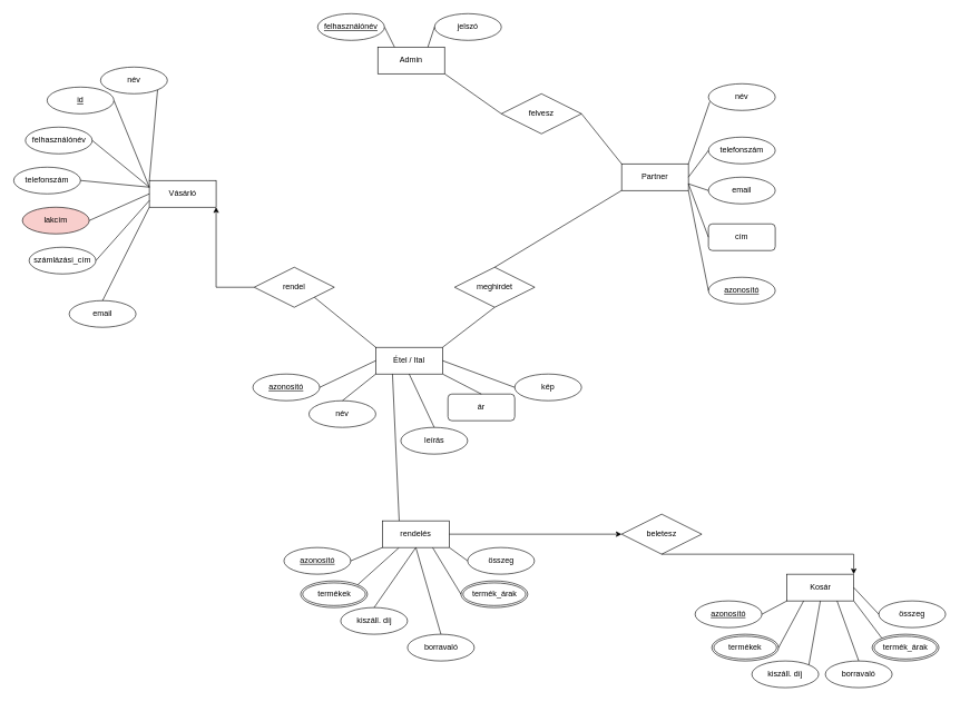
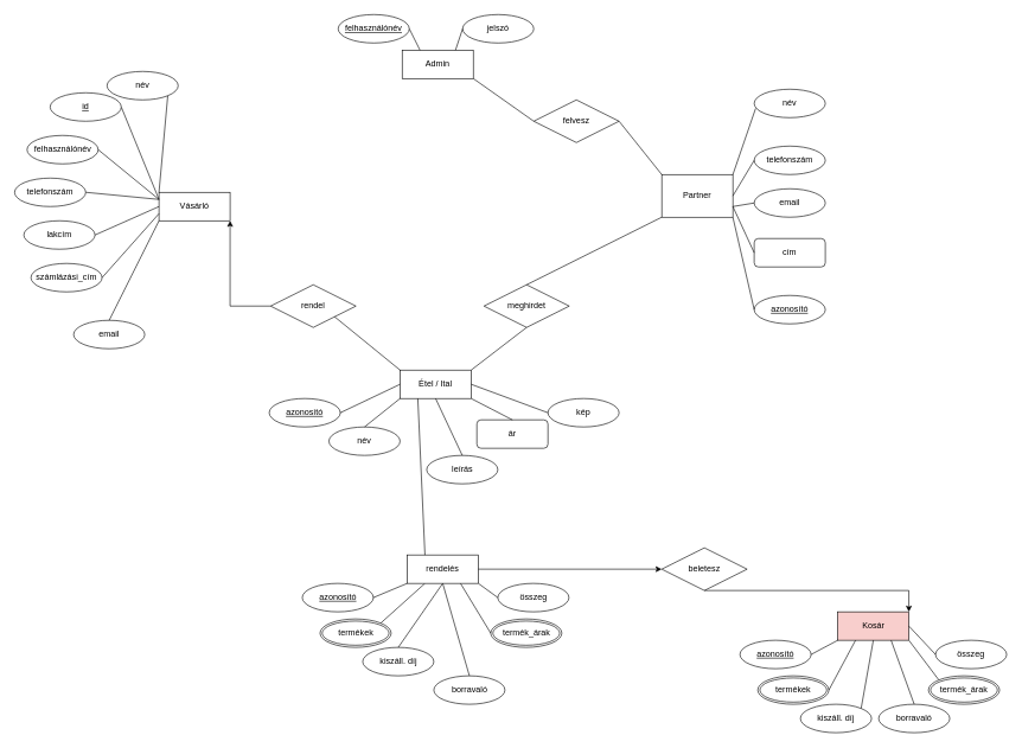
- <mxCell id="14" value="Partner" style="whiteSpace=wrap;html=1;align=center;" parent="1" vertex="1"><mxGeometry x="930" y="245" width="100" height="40" as="geometry" /></mxCell>
+ <mxCell id="14" value="Partner" style="whiteSpace=wrap;html=1;align=center;" parent="1" vertex="1"><mxGeometry x="930" y="245" width="100" height="60" as="geometry" /></mxCell>
- <mxCell id="5" value="lakcím&lt;br&gt;" style="ellipse;whiteSpace=wrap;html=1;align=center;fillColor=#f8cecc;" parent="1" vertex="1"><mxGeometry x="33" y="310" width="100" height="40" as="geometry" /></mxCell>
+ <mxCell id="5" value="lakcím&lt;br&gt;" style="ellipse;whiteSpace=wrap;html=1;align=center;" parent="1" vertex="1"><mxGeometry x="33" y="310" width="100" height="40" as="geometry" /></mxCell>
- <mxCell id="32" value="Kosár&lt;br&gt;" style="whiteSpace=wrap;html=1;align=center;" parent="1" vertex="1"><mxGeometry x="1177.5" y="860" width="100" height="40" as="geometry" /></mxCell>
+ <mxCell id="32" value="Kosár&lt;br&gt;" style="whiteSpace=wrap;html=1;align=center;fillColor=#f8cecc;" parent="1" vertex="1"><mxGeometry x="1177.5" y="860" width="100" height="40" as="geometry" /></mxCell>
